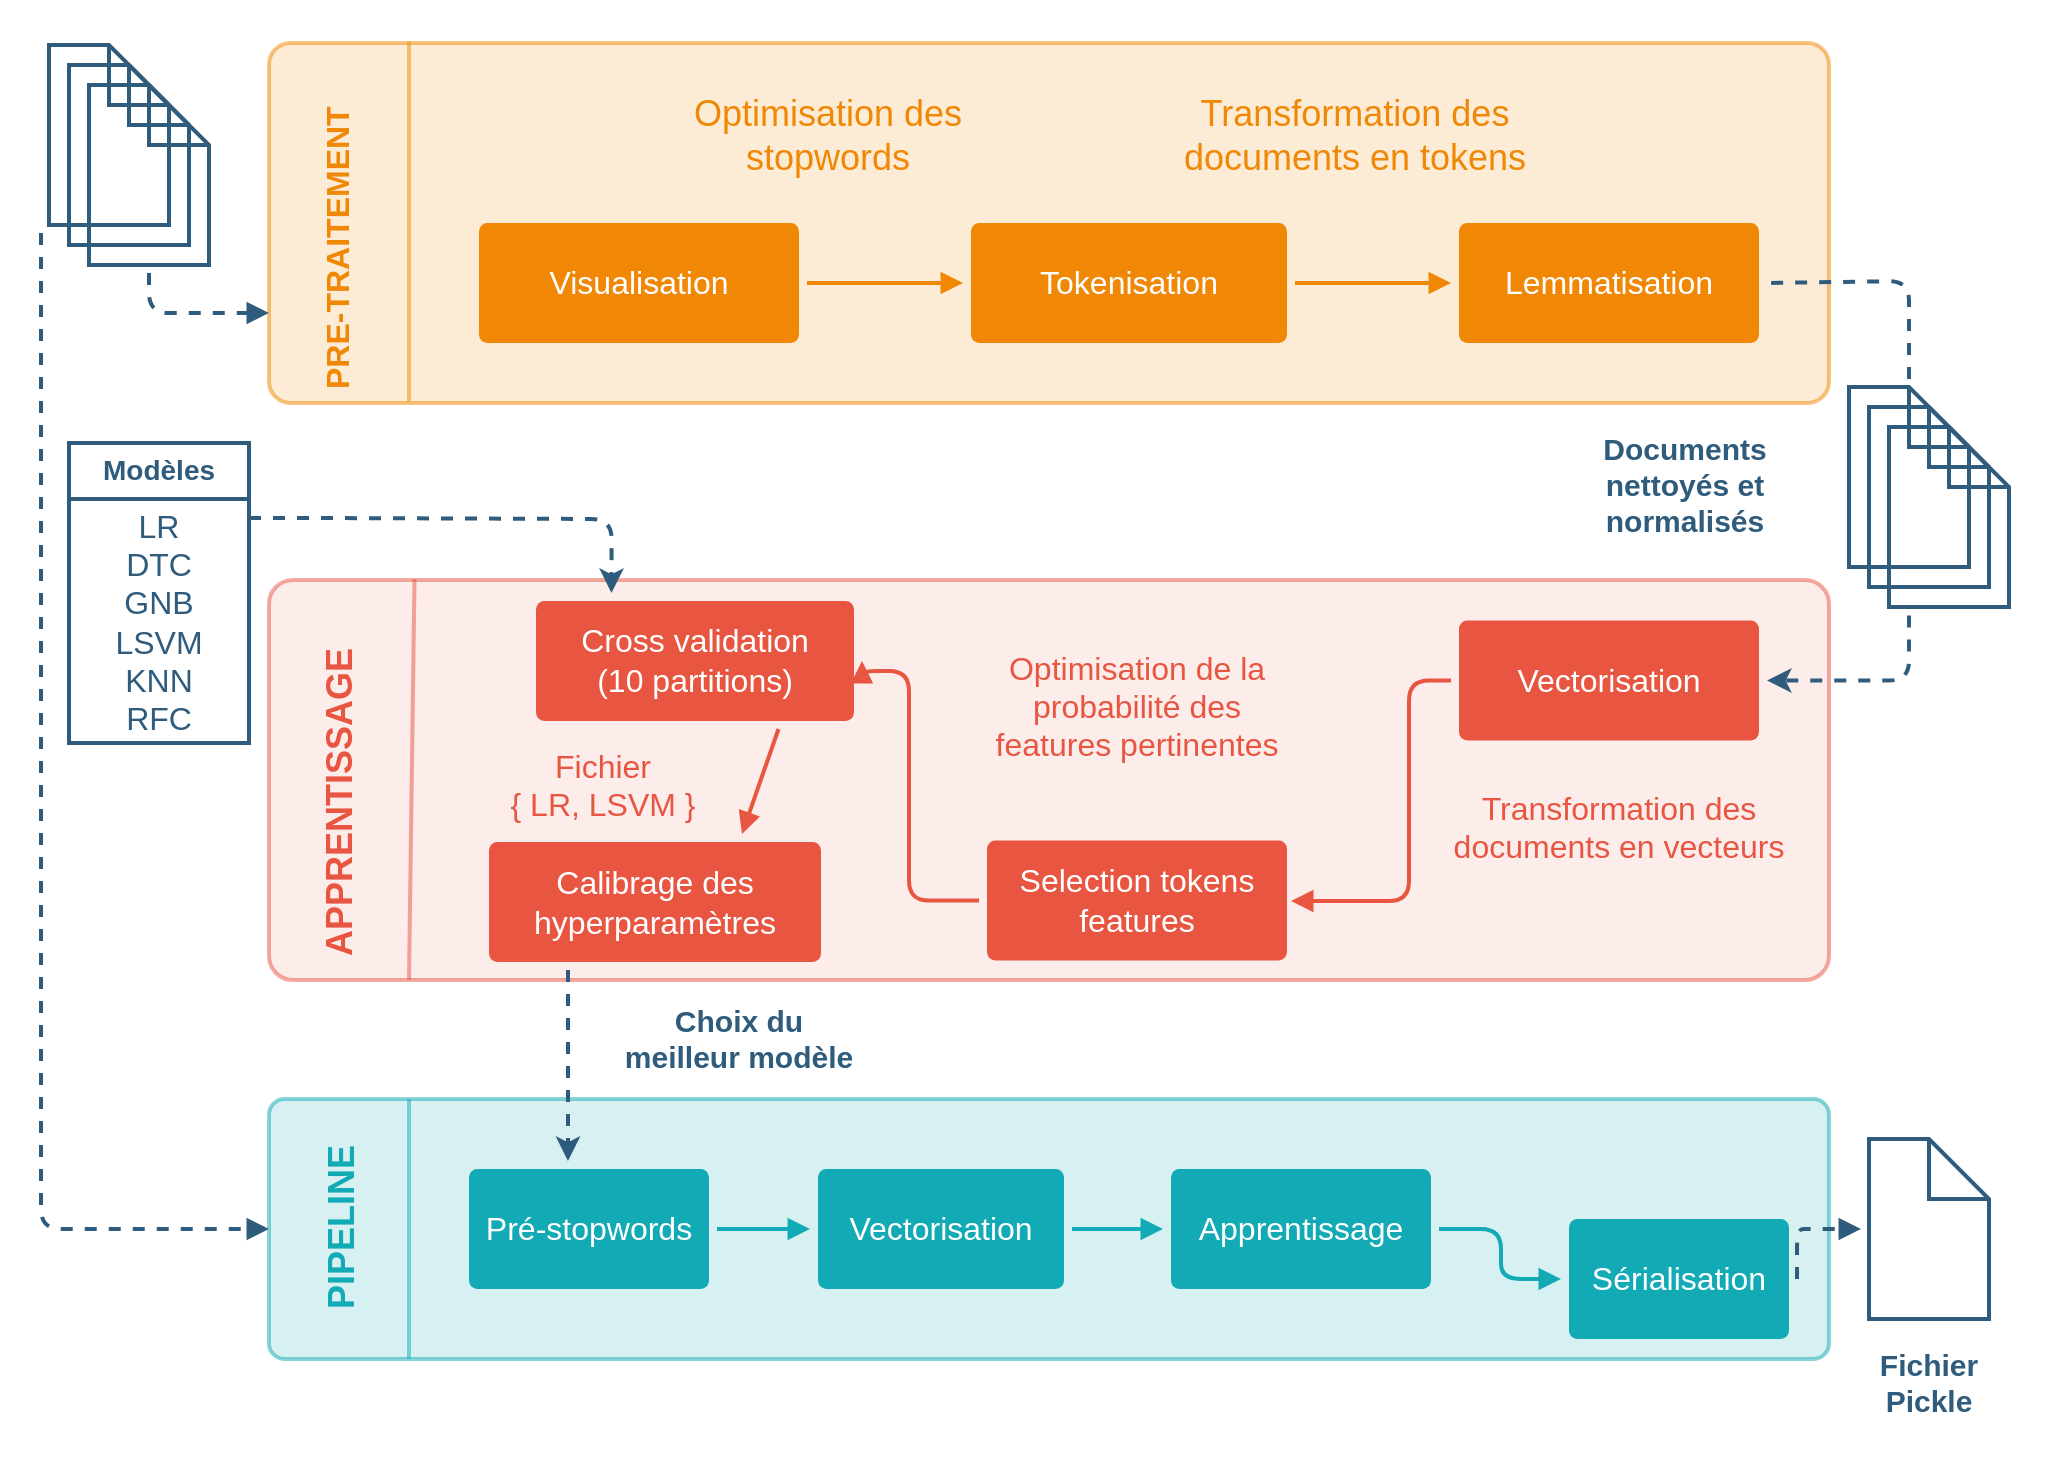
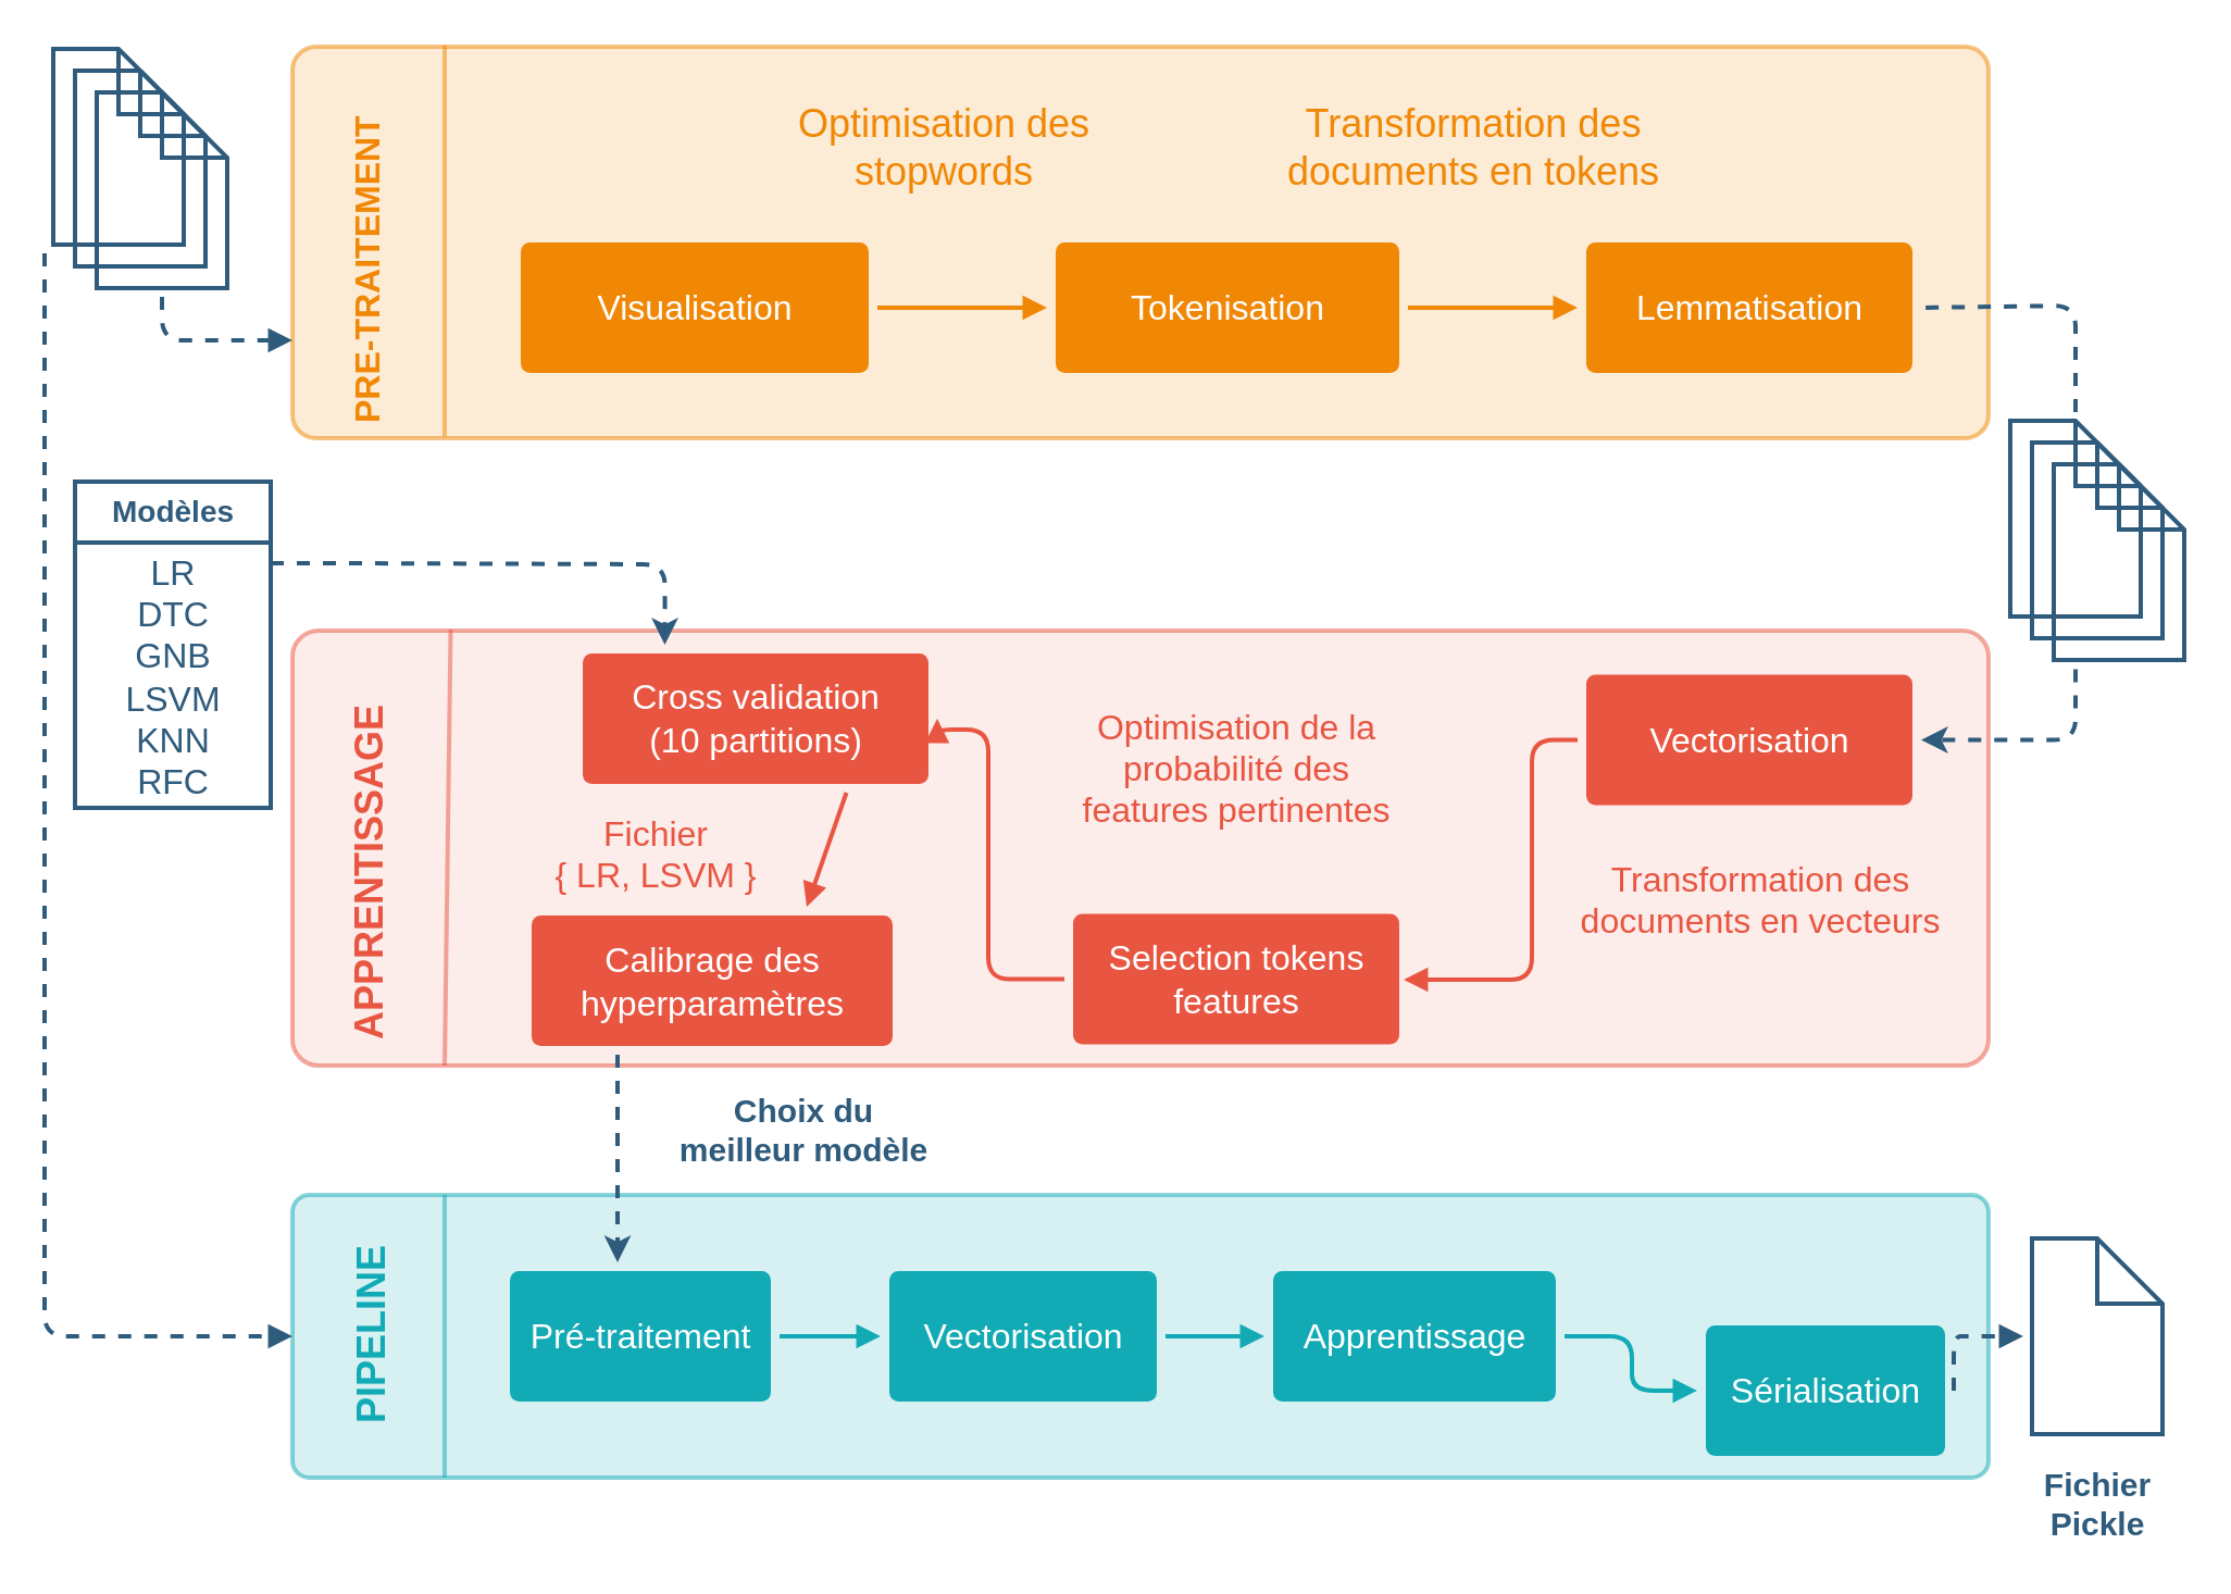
- <mxCell id="27" value="Optimisation des stopwords" style="text;html=1;strokeColor=none;fillColor=none;align=center;verticalAlign=middle;whiteSpace=wrap;rounded=0;fontSize=18;fontColor=#F08705;" parent="1" vertex="1"><mxGeometry x="344" y="47" width="140" height="42" as="geometry" /></mxCell>
+ <mxCell id="27" value="Optimisation des stopwords" style="text;html=1;strokeColor=none;fillColor=none;align=center;verticalAlign=middle;whiteSpace=wrap;rounded=0;fontSize=18;fontColor=#F08705;" parent="1" vertex="1"><mxGeometry x="364" y="47" width="140" height="42" as="geometry" /></mxCell>
- <mxCell id="34" value="&lt;div&gt;Documents&lt;/div&gt;&lt;div&gt;nettoyés et &lt;br&gt;&lt;/div&gt;&lt;div&gt;normalisés&lt;br&gt;&lt;/div&gt;" style="text;html=1;resizable=0;points=[];autosize=1;align=center;verticalAlign=top;spacingTop=-4;fontSize=15;fontColor=#2F5B7C;fontStyle=1" parent="1" vertex="1"><mxGeometry x="792" y="212.5" width="100" height="60" as="geometry" /></mxCell>
- <mxCell id="20" value="Pré-stopwords" style="rounded=1;fillColor=#12aab5;strokeWidth=2;html=1;strokeColor=none;fontColor=#FFFFFF;fontSize=16;arcSize=7;perimeterSpacing=4;" parent="1" vertex="1"><mxGeometry x="234" y="584" width="120" height="60" as="geometry" /></mxCell>
+ <mxCell id="20" value="Pré-traitement" style="rounded=1;fillColor=#12aab5;strokeWidth=2;html=1;strokeColor=none;fontColor=#FFFFFF;fontSize=16;arcSize=7;perimeterSpacing=4;" parent="1" vertex="1"><mxGeometry x="234" y="584" width="120" height="60" as="geometry" /></mxCell>
